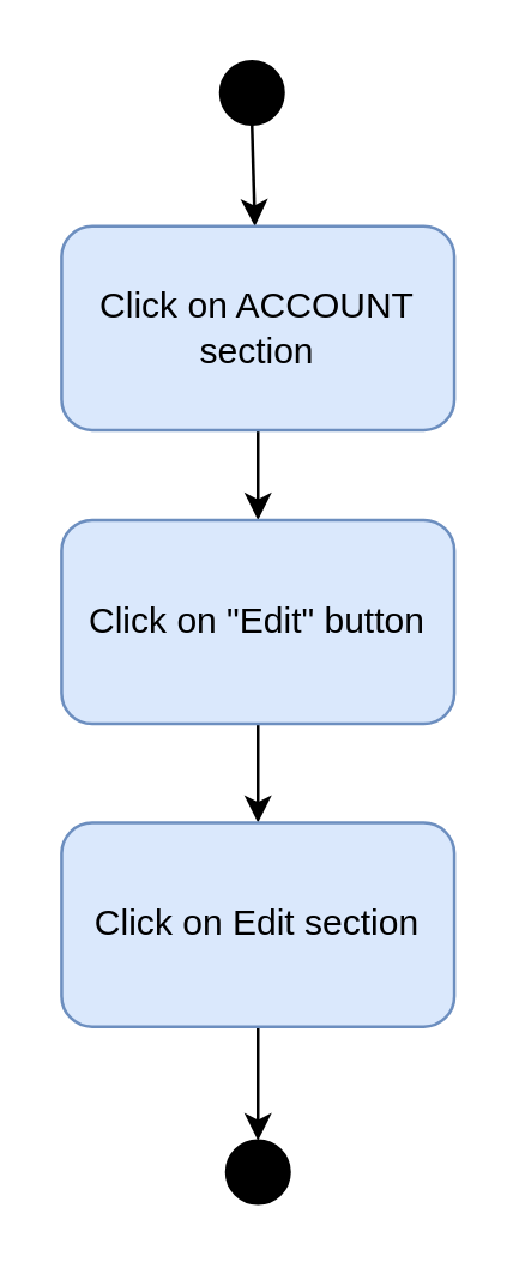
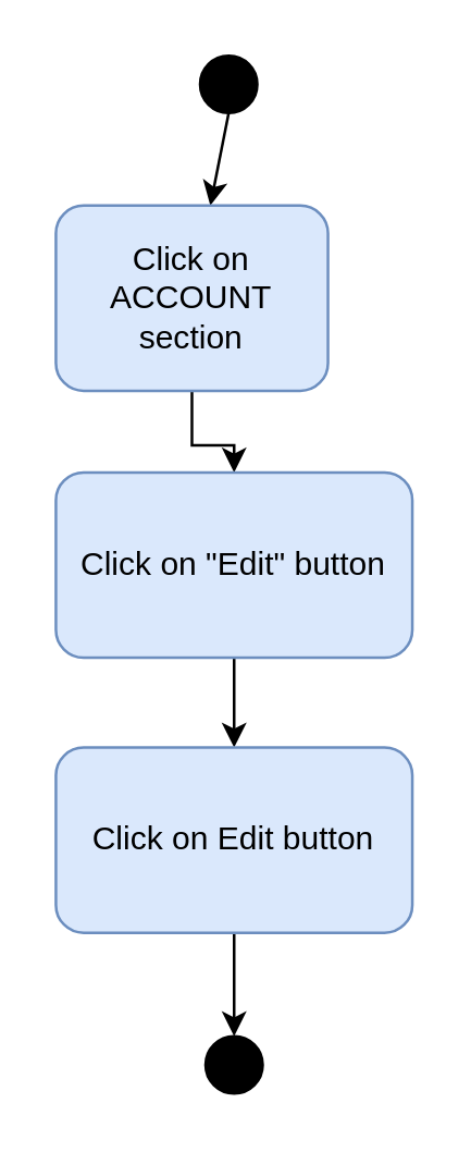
- <mxCell id="5" value="Click on ACCOUNT section" style="rounded=1;whiteSpace=wrap;html=1;fillColor=#dae8fc;strokeColor=#6c8ebf;" vertex="1" parent="1"><mxGeometry x="20" y="75" width="131" height="68" as="geometry" /></mxCell>
+ <mxCell id="5" value="Click on ACCOUNT section" style="rounded=1;whiteSpace=wrap;html=1;fillColor=#dae8fc;strokeColor=#6c8ebf;" vertex="1" parent="1"><mxGeometry x="20" y="75" width="100" height="68" as="geometry" /></mxCell>
- <mxCell id="9" value="Click on Edit section" style="rounded=1;whiteSpace=wrap;html=1;fillColor=#dae8fc;strokeColor=#6c8ebf;" vertex="1" parent="1"><mxGeometry x="20" y="274" width="131" height="68" as="geometry" /></mxCell>
+ <mxCell id="9" value="Click on Edit button" style="rounded=1;whiteSpace=wrap;html=1;fillColor=#dae8fc;strokeColor=#6c8ebf;" vertex="1" parent="1"><mxGeometry x="20" y="274" width="131" height="68" as="geometry" /></mxCell>
